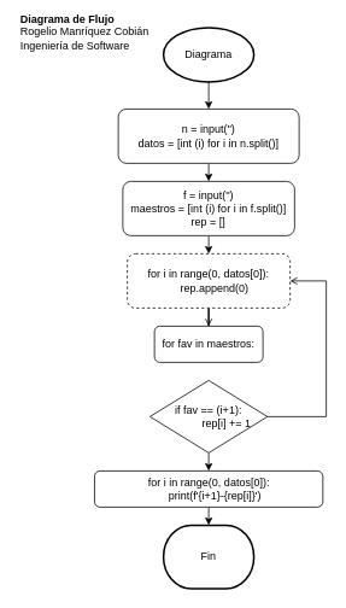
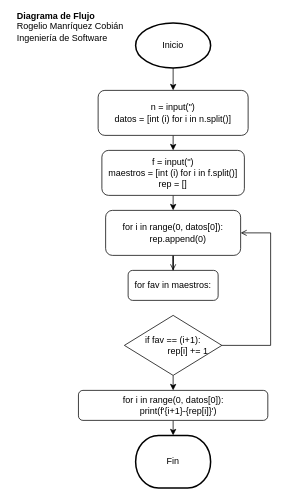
- <mxCell id="4" value="Diagrama" style="strokeWidth=2;html=1;shape=mxgraph.flowchart.start_1;whiteSpace=wrap;" parent="1" vertex="1"><mxGeometry x="180" y="30" width="100" height="60" as="geometry" /></mxCell>
+ <mxCell id="4" value="Inicio" style="strokeWidth=2;html=1;shape=mxgraph.flowchart.start_1;whiteSpace=wrap;" parent="1" vertex="1"><mxGeometry x="180" y="30" width="100" height="60" as="geometry" /></mxCell>
- <mxCell id="10" value="&lt;div&gt;for i in range(0, datos[0]):&lt;/div&gt;&lt;div&gt;&amp;nbsp; &amp;nbsp; rep.append(0)&lt;/div&gt;" style="rounded=1;whiteSpace=wrap;html=1;dashed=1;" parent="1" vertex="1"><mxGeometry x="140" y="280" width="180" height="60" as="geometry" /></mxCell>
+ <mxCell id="10" value="&lt;div&gt;for i in range(0, datos[0]):&lt;/div&gt;&lt;div&gt;&amp;nbsp; &amp;nbsp; rep.append(0)&lt;/div&gt;" style="rounded=1;whiteSpace=wrap;html=1;" parent="1" vertex="1"><mxGeometry x="140" y="280" width="180" height="60" as="geometry" /></mxCell>
